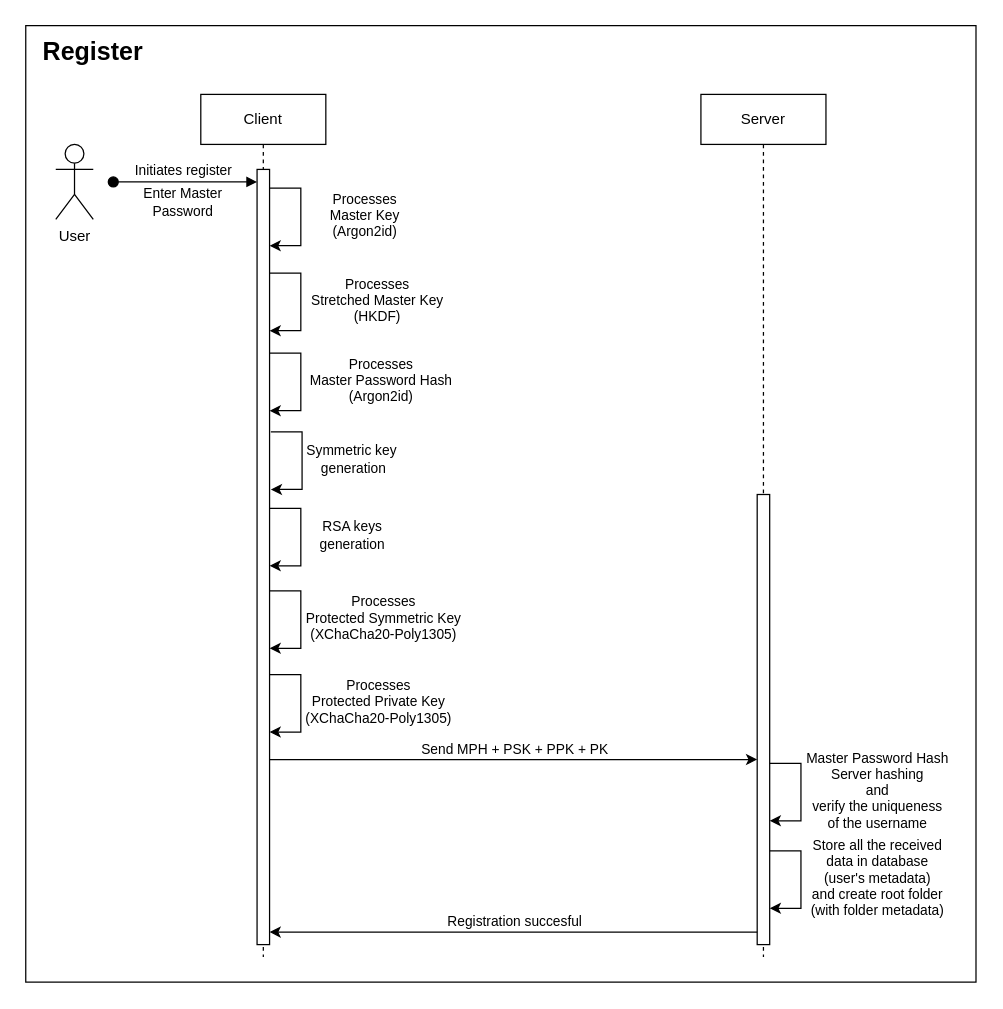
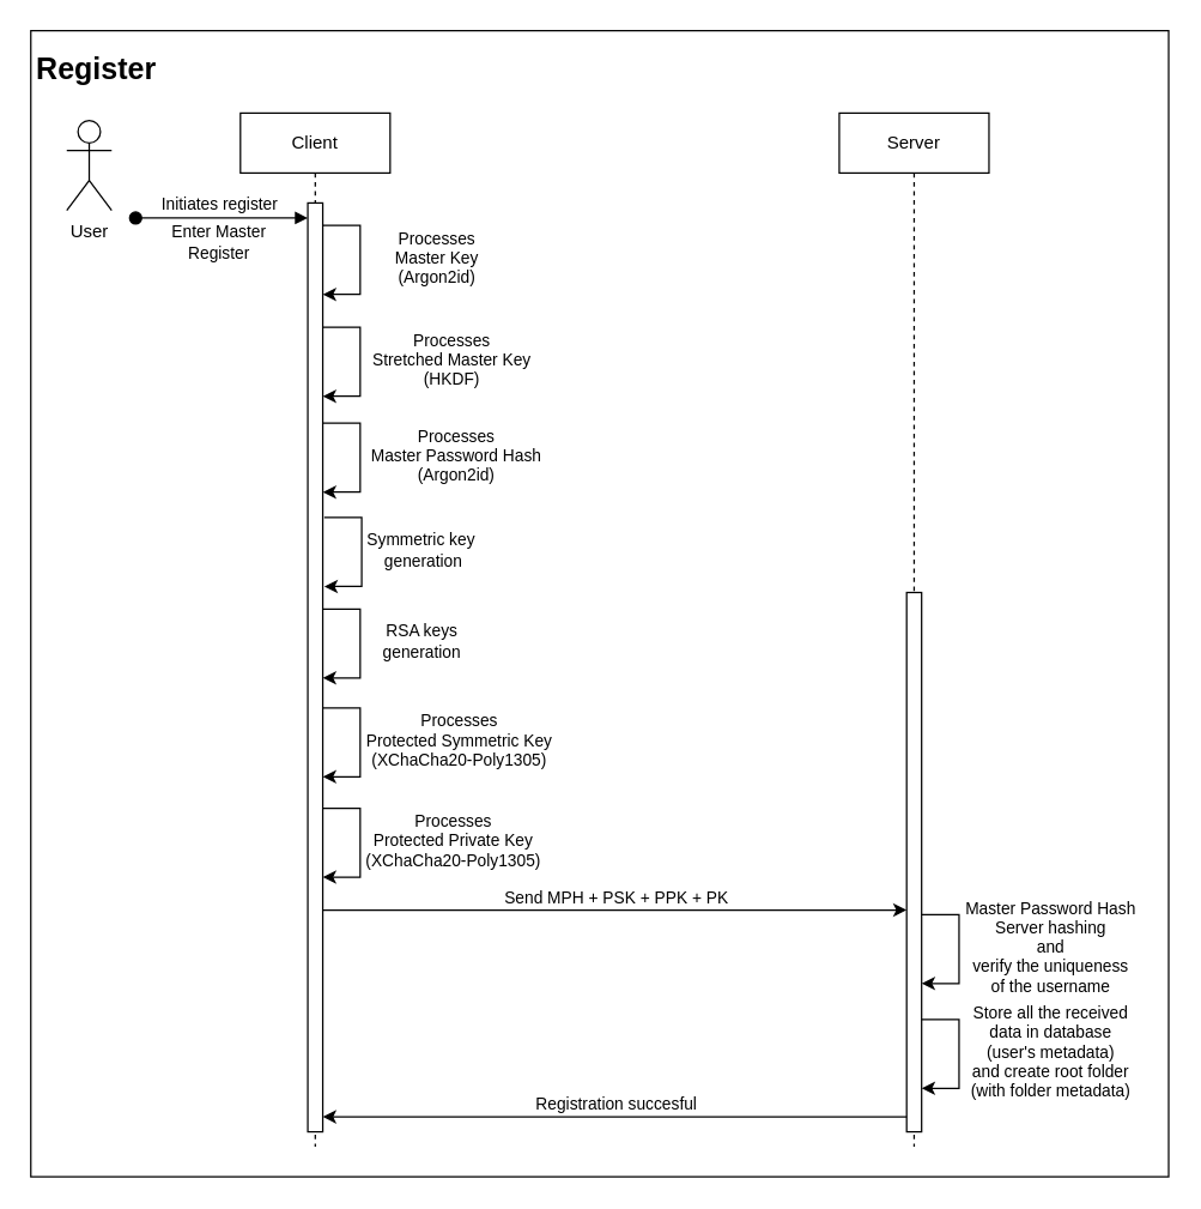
- <mxCell id="14" value="&lt;font style=&quot;font-size: 20px;&quot;&gt;&lt;b&gt;Register&lt;/b&gt;&lt;/font&gt;" style="text;html=1;strokeColor=none;fillColor=none;align=center;verticalAlign=middle;whiteSpace=wrap;rounded=0;" parent="1" vertex="1"><mxGeometry x="44" y="25" width="60" height="30" as="geometry" /></mxCell>
+ <mxCell id="14" value="&lt;font style=&quot;font-size: 20px;&quot;&gt;&lt;b&gt;Register&lt;/b&gt;&lt;/font&gt;" style="text;html=1;strokeColor=none;fillColor=none;align=center;verticalAlign=middle;whiteSpace=wrap;rounded=0;" parent="1" vertex="1"><mxGeometry x="34" y="30" width="60" height="30" as="geometry" /></mxCell>
- <mxCell id="13" value="User" style="shape=umlActor;verticalLabelPosition=bottom;verticalAlign=top;html=1;" parent="1" vertex="1"><mxGeometry x="44" y="115" width="30" height="60" as="geometry" /></mxCell>
+ <mxCell id="13" value="User" style="shape=umlActor;verticalLabelPosition=bottom;verticalAlign=top;html=1;" parent="1" vertex="1"><mxGeometry x="44" y="80" width="30" height="60" as="geometry" /></mxCell>
- <mxCell id="25" value="&lt;font style=&quot;font-size: 11px;&quot;&gt;Enter Master Password&lt;/font&gt;" style="text;html=1;strokeColor=none;fillColor=none;align=center;verticalAlign=middle;whiteSpace=wrap;rounded=0;" parent="1" vertex="1"><mxGeometry x="96" y="146" width="100" height="30" as="geometry" /></mxCell>
+ <mxCell id="25" value="&lt;font style=&quot;font-size: 11px;&quot;&gt;Enter Master Register&lt;/font&gt;" style="text;html=1;strokeColor=none;fillColor=none;align=center;verticalAlign=middle;whiteSpace=wrap;rounded=0;" parent="1" vertex="1"><mxGeometry x="96" y="146" width="100" height="30" as="geometry" /></mxCell>
